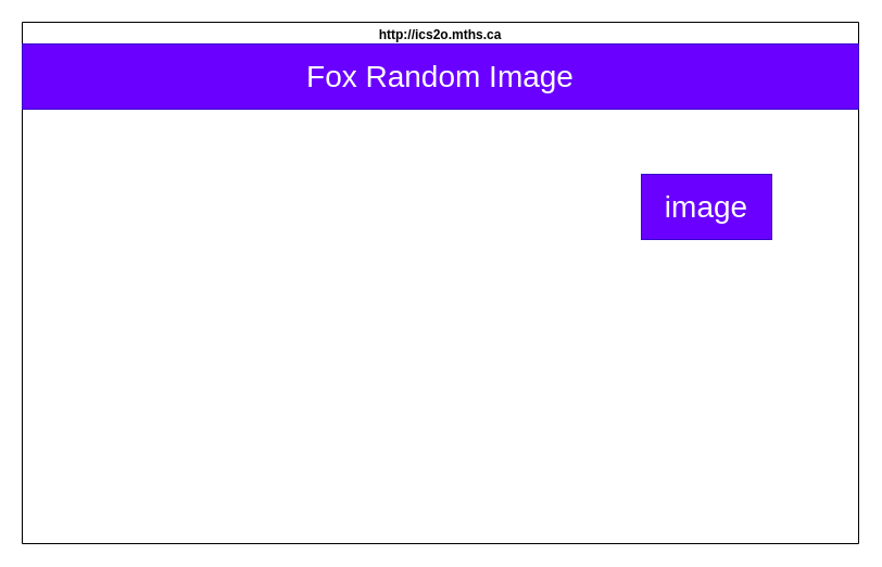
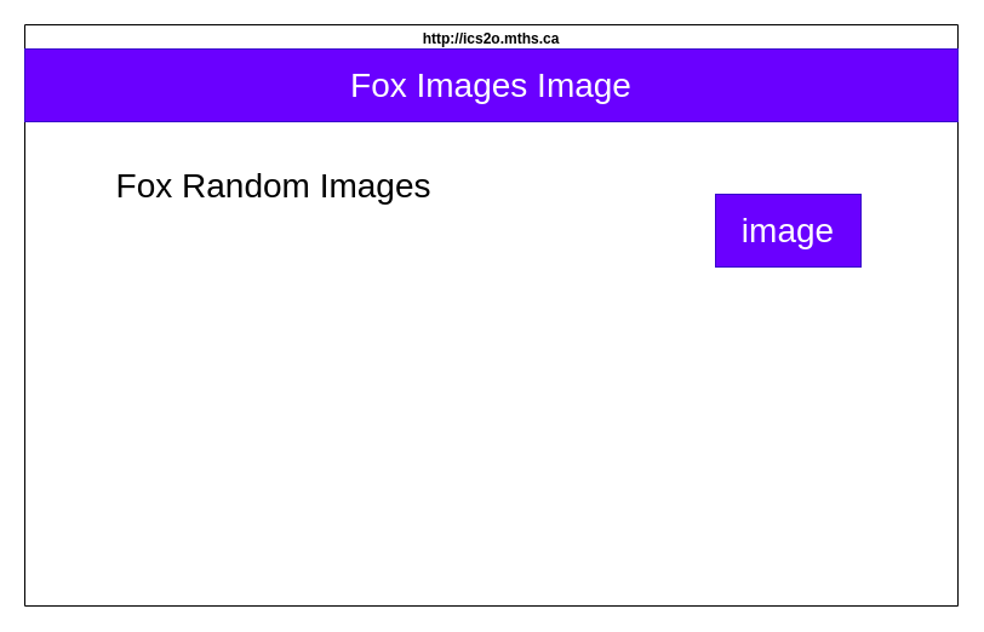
- <mxCell id="5" value="Fox Random Image" style="whiteSpace=wrap;html=1;fontSize=28;fillColor=#6a00ff;fontColor=#ffffff;strokeColor=#3700CC;" vertex="1" parent="2"><mxGeometry y="20" width="770" height="60" as="geometry" /></mxCell>
+ <mxCell id="5" value="Fox Images Image" style="whiteSpace=wrap;html=1;fontSize=28;fillColor=#6a00ff;fontColor=#ffffff;strokeColor=#3700CC;" vertex="1" parent="2"><mxGeometry y="20" width="770" height="60" as="geometry" /></mxCell>
+ <mxCell id="3" value="&lt;span style=&quot;font-size: 28px;&quot;&gt;Fox Random Images&lt;/span&gt;" style="text;html=1;align=center;verticalAlign=middle;resizable=0;points=[];autosize=1;strokeColor=none;fillColor=none;" vertex="1" parent="2"><mxGeometry x="60" y="108" width="290" height="50" as="geometry" /></mxCell>
